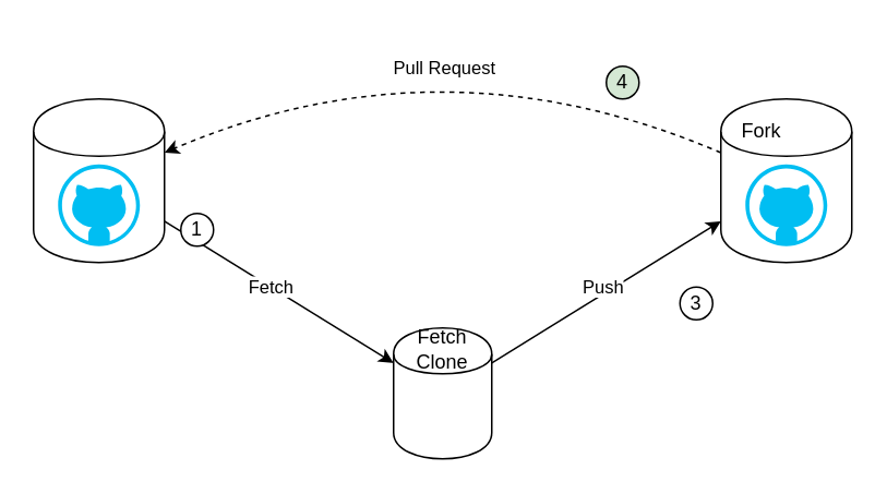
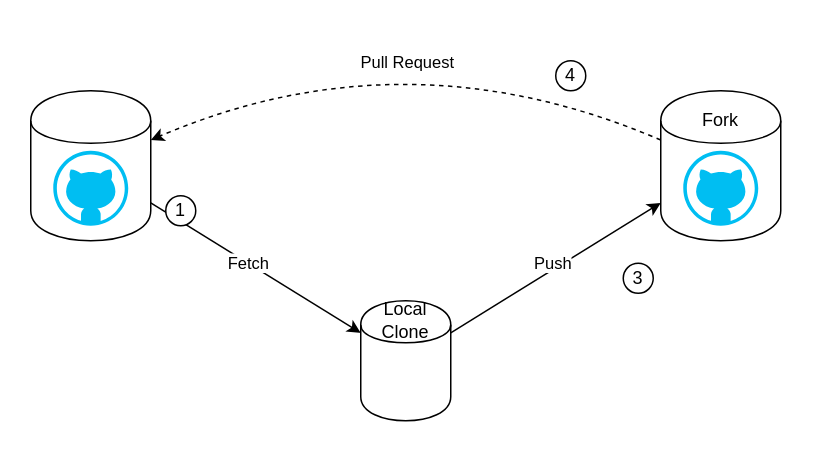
- <mxCell id="18" value="4" style="ellipse;whiteSpace=wrap;html=1;aspect=fixed;fillColor=#d5e8d4;" vertex="1" parent="1"><mxGeometry x="370" y="40" width="20" height="20" as="geometry" /></mxCell>
+ <mxCell id="18" value="4" style="ellipse;whiteSpace=wrap;html=1;aspect=fixed;" vertex="1" parent="1"><mxGeometry x="370" y="40" width="20" height="20" as="geometry" /></mxCell>
- <mxCell id="13" value="Fork" style="text;html=1;strokeColor=none;fillColor=none;align=center;verticalAlign=middle;whiteSpace=wrap;rounded=0;" vertex="1" parent="1"><mxGeometry x="445" y="70" width="40" height="20" as="geometry" /></mxCell>
+ <mxCell id="13" value="Fork" style="text;html=1;strokeColor=none;fillColor=none;align=center;verticalAlign=middle;whiteSpace=wrap;rounded=0;" vertex="1" parent="1"><mxGeometry x="460" y="70" width="40" height="20" as="geometry" /></mxCell>
- <mxCell id="14" value="Fetch&lt;br&gt;Clone" style="text;html=1;strokeColor=none;fillColor=none;align=center;verticalAlign=middle;whiteSpace=wrap;rounded=0;" vertex="1" parent="1"><mxGeometry x="250" y="203" width="40" height="20" as="geometry" /></mxCell>
+ <mxCell id="14" value="Local&lt;br&gt;Clone" style="text;html=1;strokeColor=none;fillColor=none;align=center;verticalAlign=middle;whiteSpace=wrap;rounded=0;" vertex="1" parent="1"><mxGeometry x="250" y="203" width="40" height="20" as="geometry" /></mxCell>
